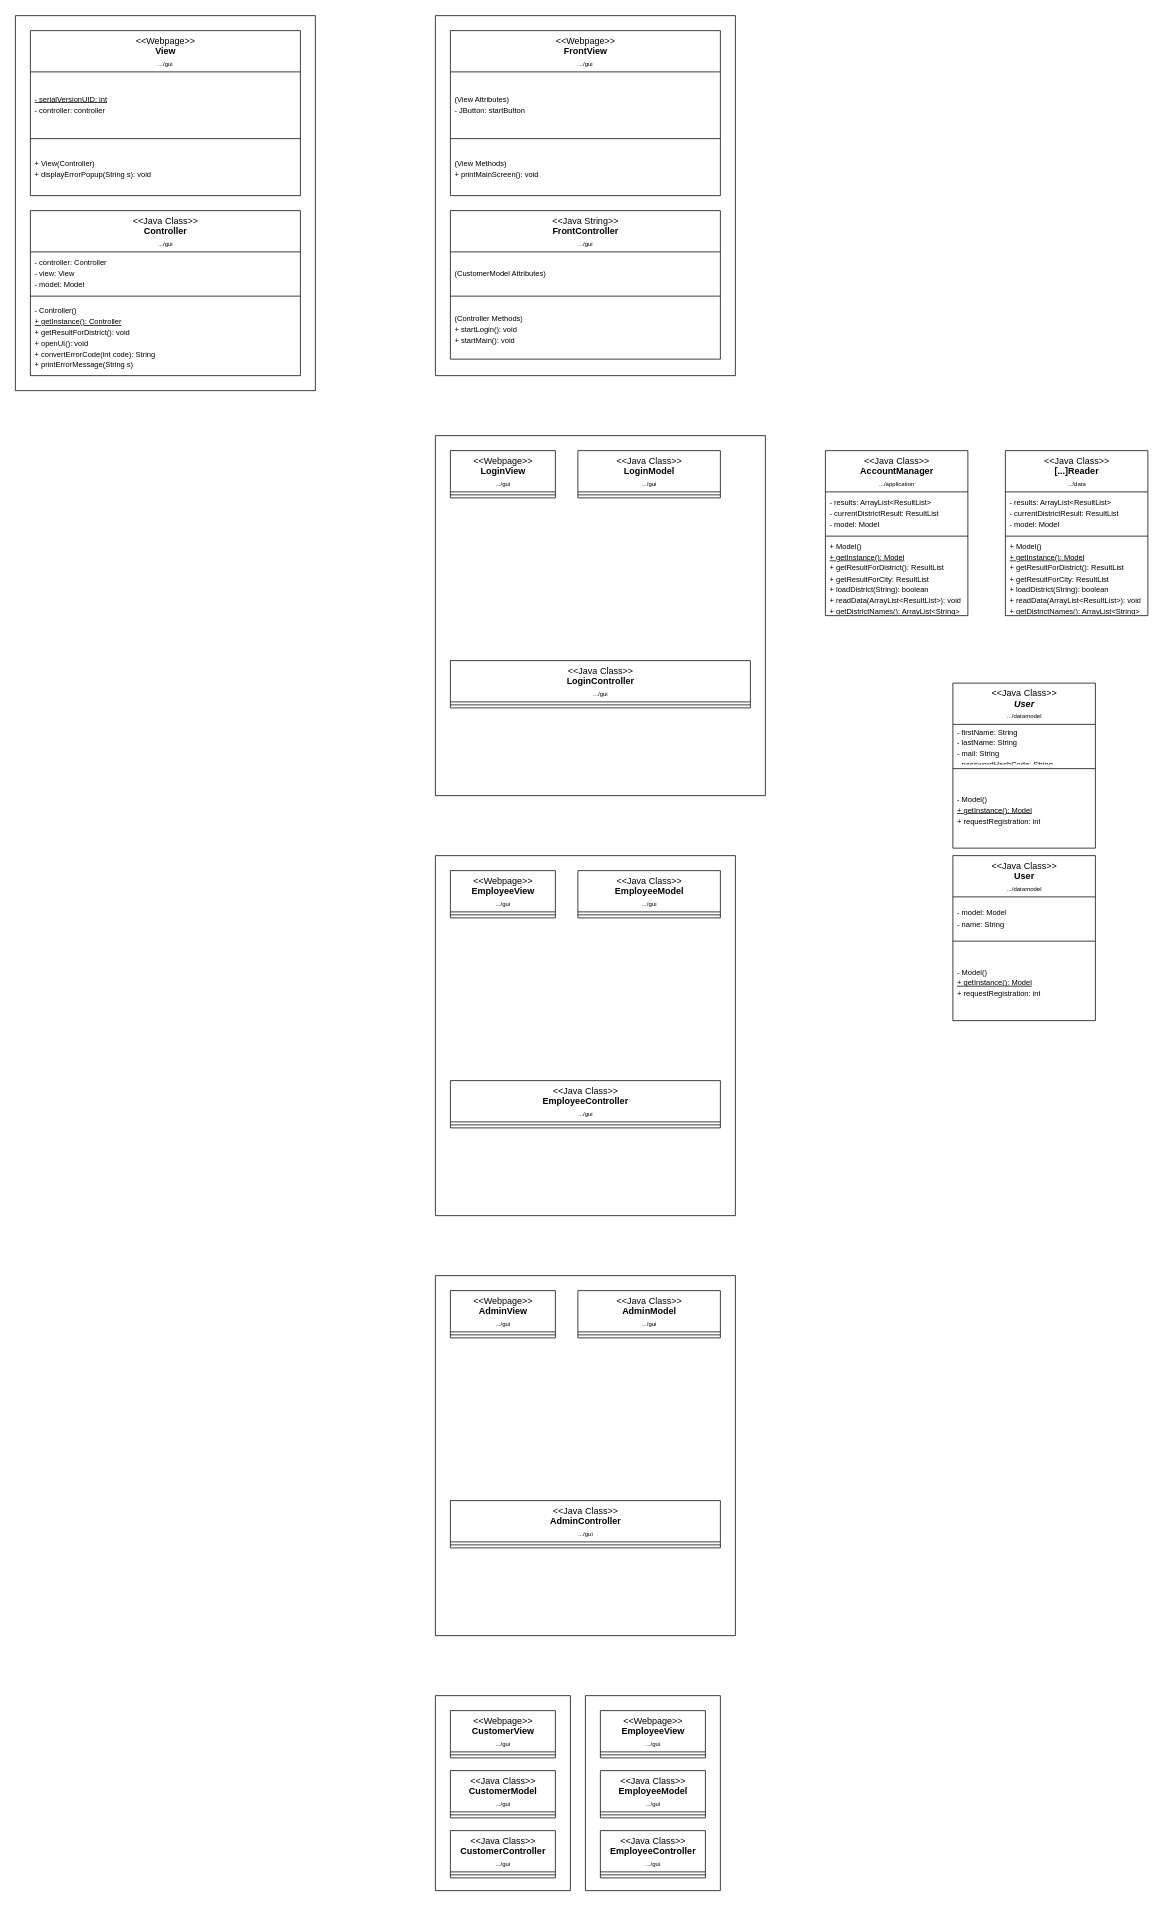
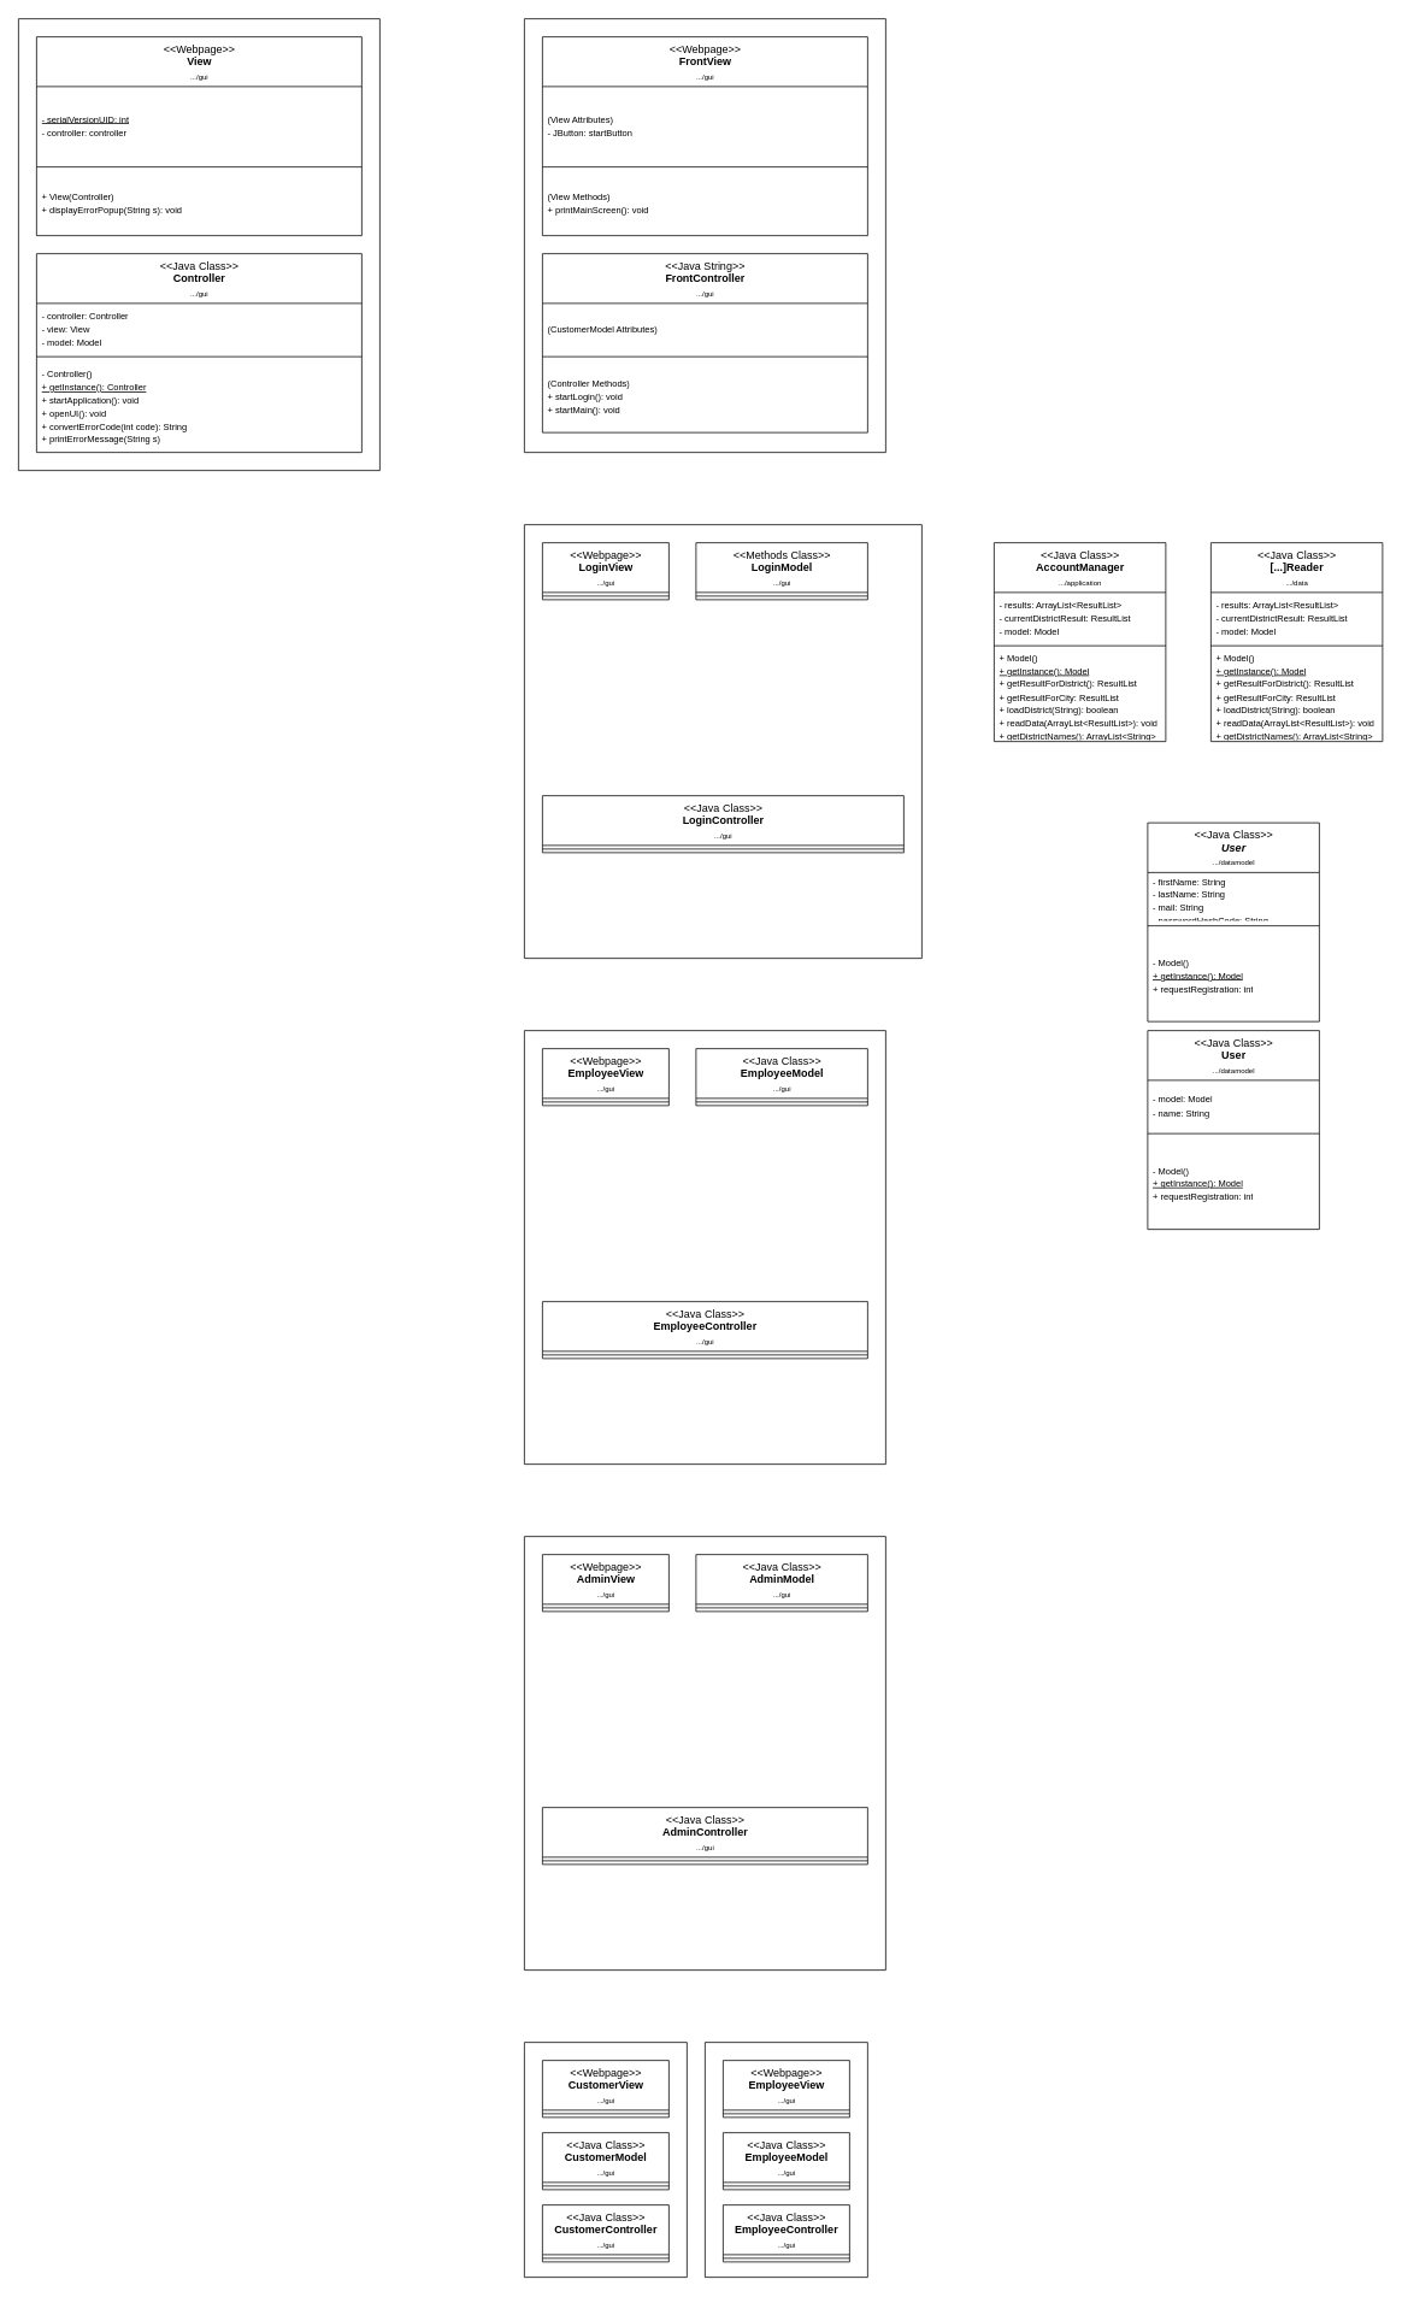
- <mxCell id="47" value="&lt;span style=&quot;font-size: 10px&quot;&gt;- Controller()&lt;br&gt;&lt;u&gt;+ getInstance(): Controller&lt;/u&gt;&lt;br&gt;+ getResultForDistrict(): void&lt;br&gt;&lt;/span&gt;&lt;span style=&quot;font-size: 10px&quot;&gt;+ openUI(): void&lt;br&gt;+ convertErrorCode(int code): String&lt;br&gt;+ printErrorMessage(String s)&lt;br&gt;&lt;/span&gt;" style="text;html=1;strokeColor=none;fillColor=none;align=left;verticalAlign=middle;spacingLeft=4;spacingRight=4;overflow=hidden;rotatable=0;points=[[0,0.5],[1,0.5]];portConstraint=eastwest;" vertex="1" parent="44"><mxGeometry y="118" width="360" height="102" as="geometry" /></mxCell>
+ <mxCell id="47" value="&lt;span style=&quot;font-size: 10px&quot;&gt;- Controller()&lt;br&gt;&lt;u&gt;+ getInstance(): Controller&lt;/u&gt;&lt;br&gt;+ startApplication(): void&lt;br&gt;&lt;/span&gt;&lt;span style=&quot;font-size: 10px&quot;&gt;+ openUI(): void&lt;br&gt;+ convertErrorCode(int code): String&lt;br&gt;+ printErrorMessage(String s)&lt;br&gt;&lt;/span&gt;" style="text;html=1;strokeColor=none;fillColor=none;align=left;verticalAlign=middle;spacingLeft=4;spacingRight=4;overflow=hidden;rotatable=0;points=[[0,0.5],[1,0.5]];portConstraint=eastwest;" vertex="1" parent="44"><mxGeometry y="118" width="360" height="102" as="geometry" /></mxCell>
- <mxCell id="23" value="&amp;lt;&amp;lt;Java Class&amp;gt;&amp;gt;&lt;br&gt;&lt;font&gt;&lt;b&gt;LoginModel&lt;br&gt;&lt;/b&gt;&lt;/font&gt;&lt;font style=&quot;font-size: 8px&quot;&gt;.../gui&lt;/font&gt;" style="swimlane;fontStyle=0;align=center;verticalAlign=top;childLayout=stackLayout;horizontal=1;startSize=55;horizontalStack=0;resizeParent=1;resizeParentMax=0;resizeLast=0;collapsible=0;marginBottom=0;html=1;" vertex="1" parent="18"><mxGeometry x="190" y="20" width="190" height="63" as="geometry" /></mxCell>
+ <mxCell id="23" value="&amp;lt;&amp;lt;Methods Class&amp;gt;&amp;gt;&lt;br&gt;&lt;font&gt;&lt;b&gt;LoginModel&lt;br&gt;&lt;/b&gt;&lt;/font&gt;&lt;font style=&quot;font-size: 8px&quot;&gt;.../gui&lt;/font&gt;" style="swimlane;fontStyle=0;align=center;verticalAlign=top;childLayout=stackLayout;horizontal=1;startSize=55;horizontalStack=0;resizeParent=1;resizeParentMax=0;resizeLast=0;collapsible=0;marginBottom=0;html=1;" vertex="1" parent="18"><mxGeometry x="190" y="20" width="190" height="63" as="geometry" /></mxCell>
